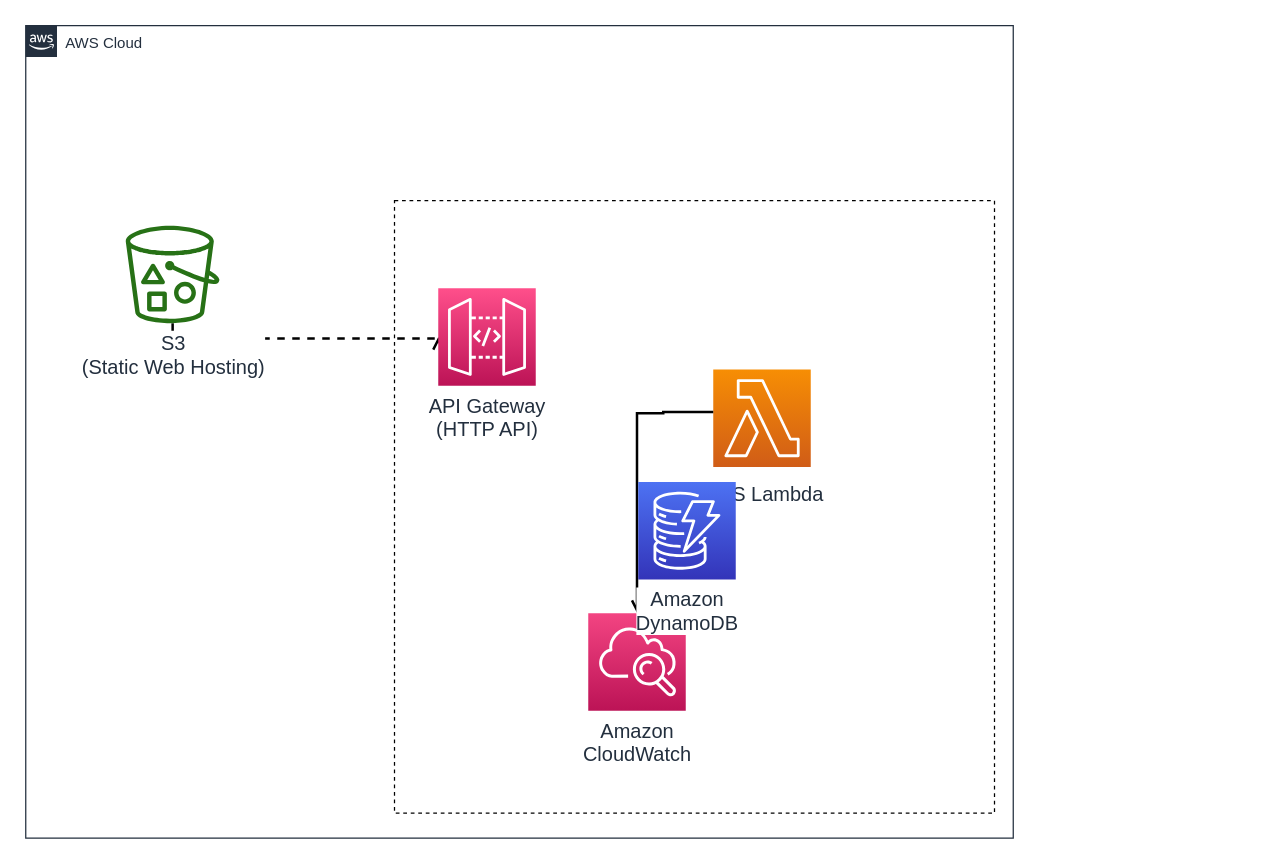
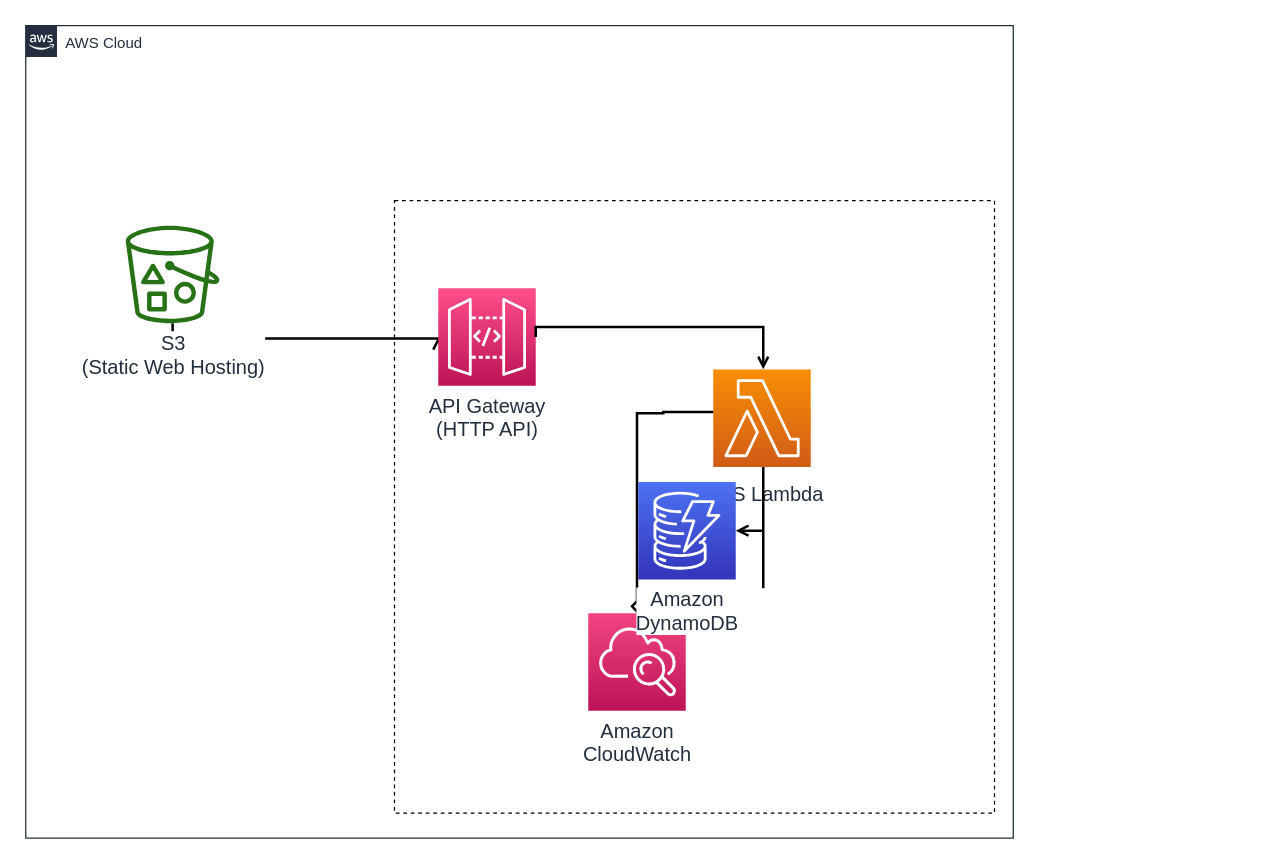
+ <mxCell id="12" value="" style="edgeStyle=orthogonalEdgeStyle;rounded=0;orthogonalLoop=1;jettySize=auto;html=1;endArrow=open;endFill=0;strokeWidth=2;exitX=1;exitY=0.5;exitDx=0;exitDy=0;exitPerimeter=0;" edge="1" parent="5" source="11" target="7"><mxGeometry relative="1" as="geometry"><Array as="points"><mxPoint x="113" y="101" /><mxPoint x="295" y="101" /></Array><mxPoint x="173.002" y="101.0" as="sourcePoint" /><mxPoint x="348.01" y="100.0" as="targetPoint" /></mxGeometry></mxCell>
- <mxCell id="3" value="" style="edgeStyle=orthogonalEdgeStyle;rounded=0;orthogonalLoop=1;jettySize=auto;html=1;endArrow=open;endFill=0;strokeWidth=2;verticalAlign=middle;entryX=0;entryY=0.5;entryDx=0;entryDy=0;entryPerimeter=0;dashed=1;" parent="2" source="4" target="11" edge="1"><mxGeometry relative="1" as="geometry"><Array as="points"><mxPoint x="190" y="250.25" /><mxPoint x="190" y="250.25" /></Array><mxPoint x="320" y="229.25" as="targetPoint" /></mxGeometry></mxCell>
+ <mxCell id="3" value="" style="edgeStyle=orthogonalEdgeStyle;rounded=0;orthogonalLoop=1;jettySize=auto;html=1;endArrow=open;endFill=0;strokeWidth=2;verticalAlign=middle;entryX=0;entryY=0.5;entryDx=0;entryDy=0;entryPerimeter=0;" parent="2" source="4" target="11" edge="1"><mxGeometry relative="1" as="geometry"><Array as="points"><mxPoint x="190" y="250.25" /><mxPoint x="190" y="250.25" /></Array><mxPoint x="320" y="229.25" as="targetPoint" /></mxGeometry></mxCell>
+ <mxCell id="10" value="" style="edgeStyle=orthogonalEdgeStyle;rounded=0;orthogonalLoop=1;jettySize=auto;html=1;endArrow=open;endFill=0;strokeWidth=2;" edge="1" parent="5" source="7" target="9"><mxGeometry relative="1" as="geometry"><mxPoint x="326" y="260" as="sourcePoint" /><mxPoint x="205.0" y="281" as="targetPoint" /><Array as="points"><mxPoint x="295" y="310" /><mxPoint x="295" y="310" /></Array></mxGeometry></mxCell>
- <mxCell id="8" value="" style="edgeStyle=orthogonalEdgeStyle;rounded=0;orthogonalLoop=1;jettySize=auto;html=1;endArrow=open;endFill=0;strokeWidth=2;" parent="5" source="7" target="6" edge="1"><mxGeometry relative="1" as="geometry"><mxPoint x="255" y="109.0" as="targetPoint" /><Array as="points"><mxPoint x="215" y="169" /><mxPoint x="134" y="170" /></Array></mxGeometry></mxCell>
+ <mxCell id="8" value="" style="edgeStyle=orthogonalEdgeStyle;rounded=0;orthogonalLoop=1;jettySize=auto;html=1;endArrow=diamond;endFill=0;strokeWidth=2;" parent="5" source="7" target="6" edge="1"><mxGeometry relative="1" as="geometry"><mxPoint x="255" y="109.0" as="targetPoint" /><Array as="points"><mxPoint x="215" y="169" /><mxPoint x="134" y="170" /></Array></mxGeometry></mxCell>
